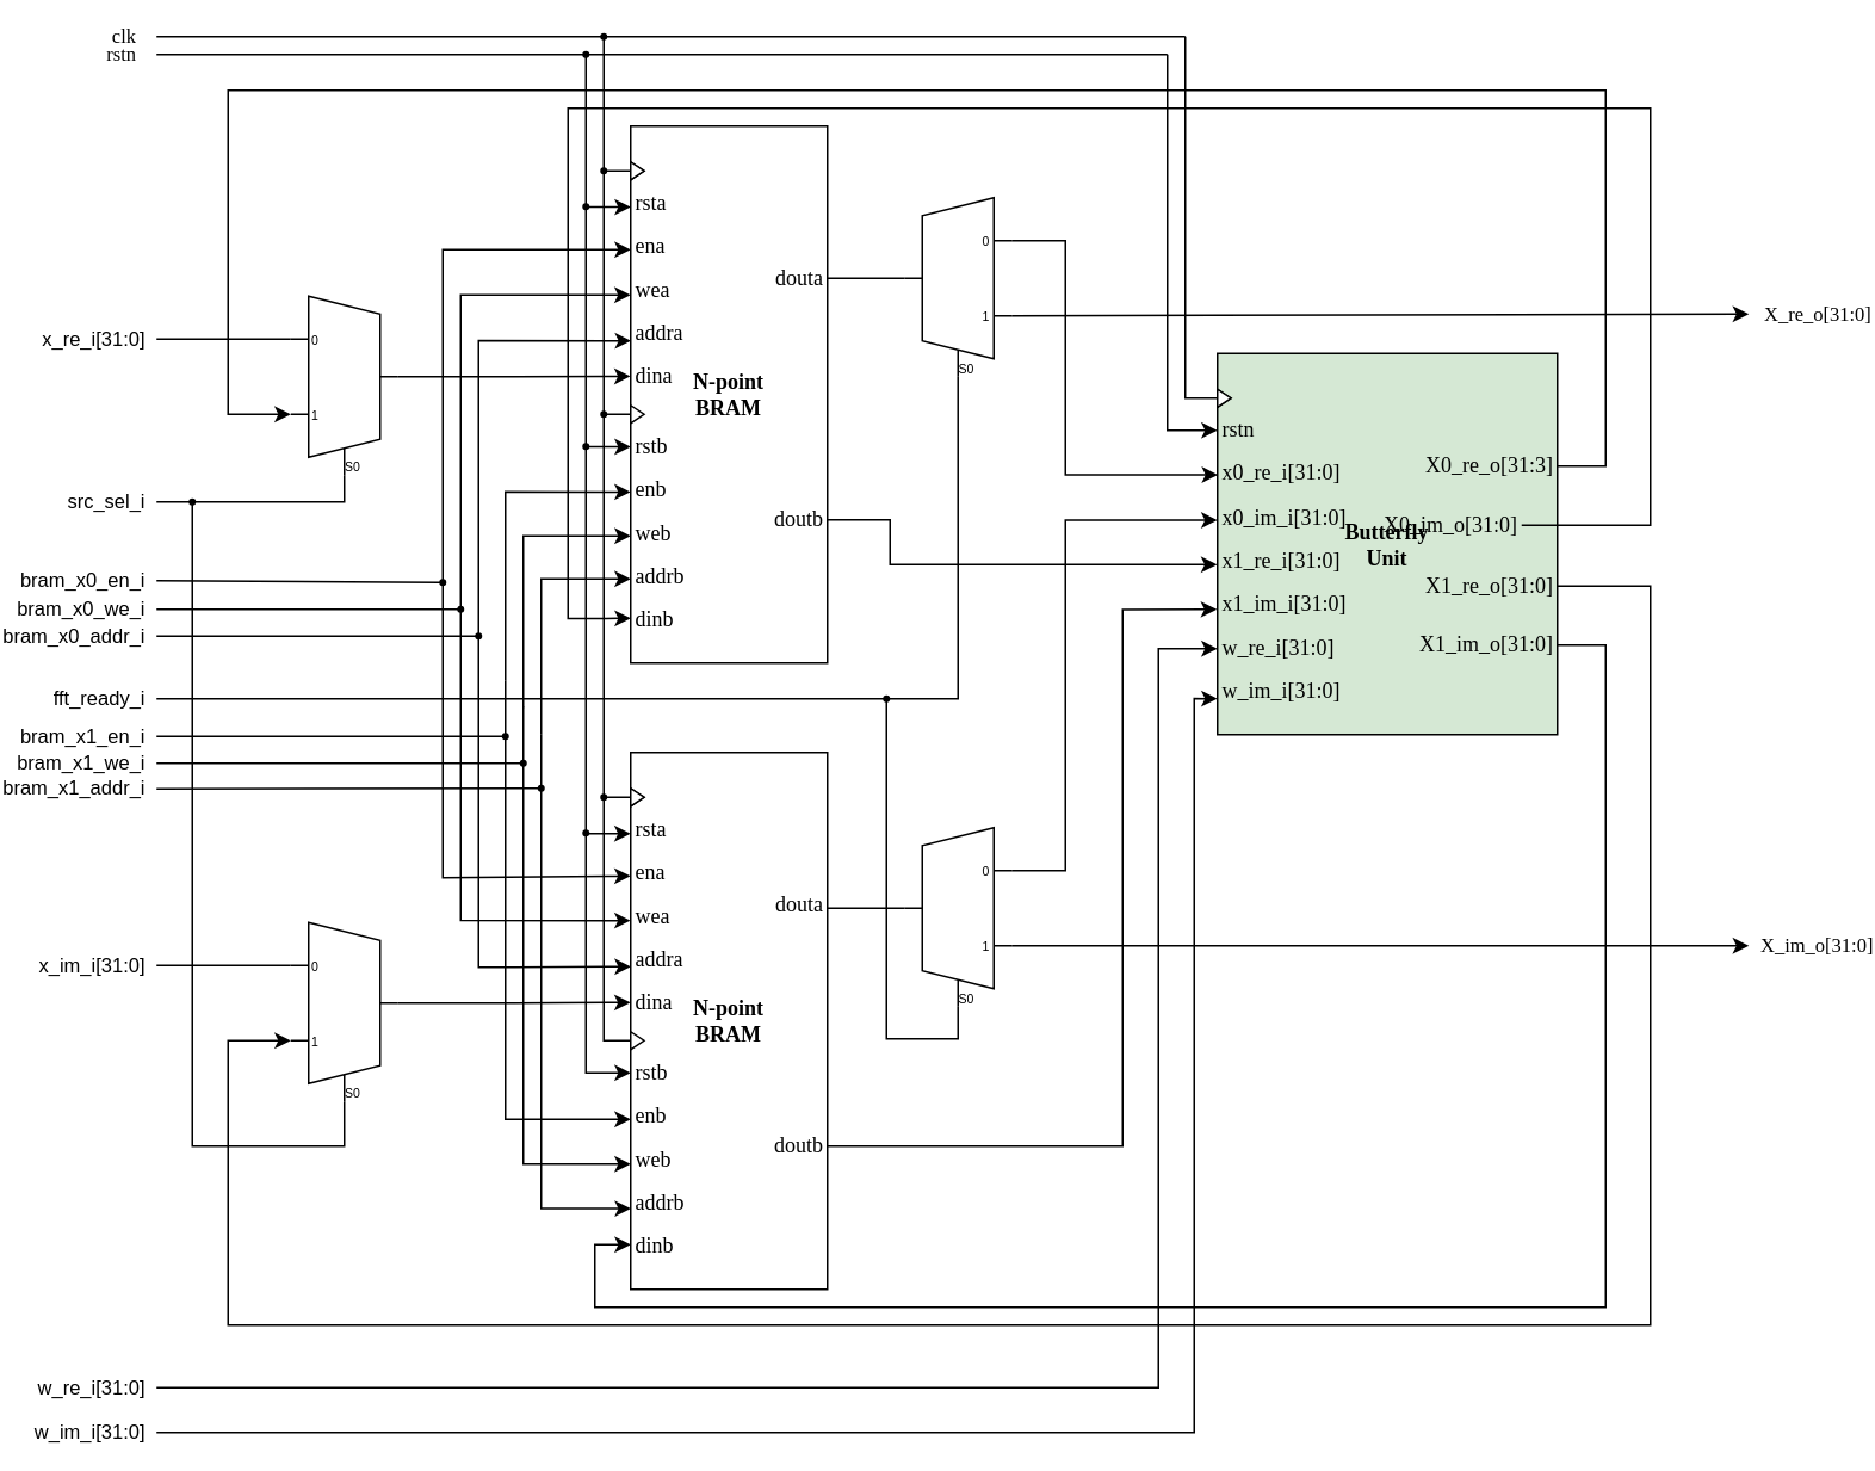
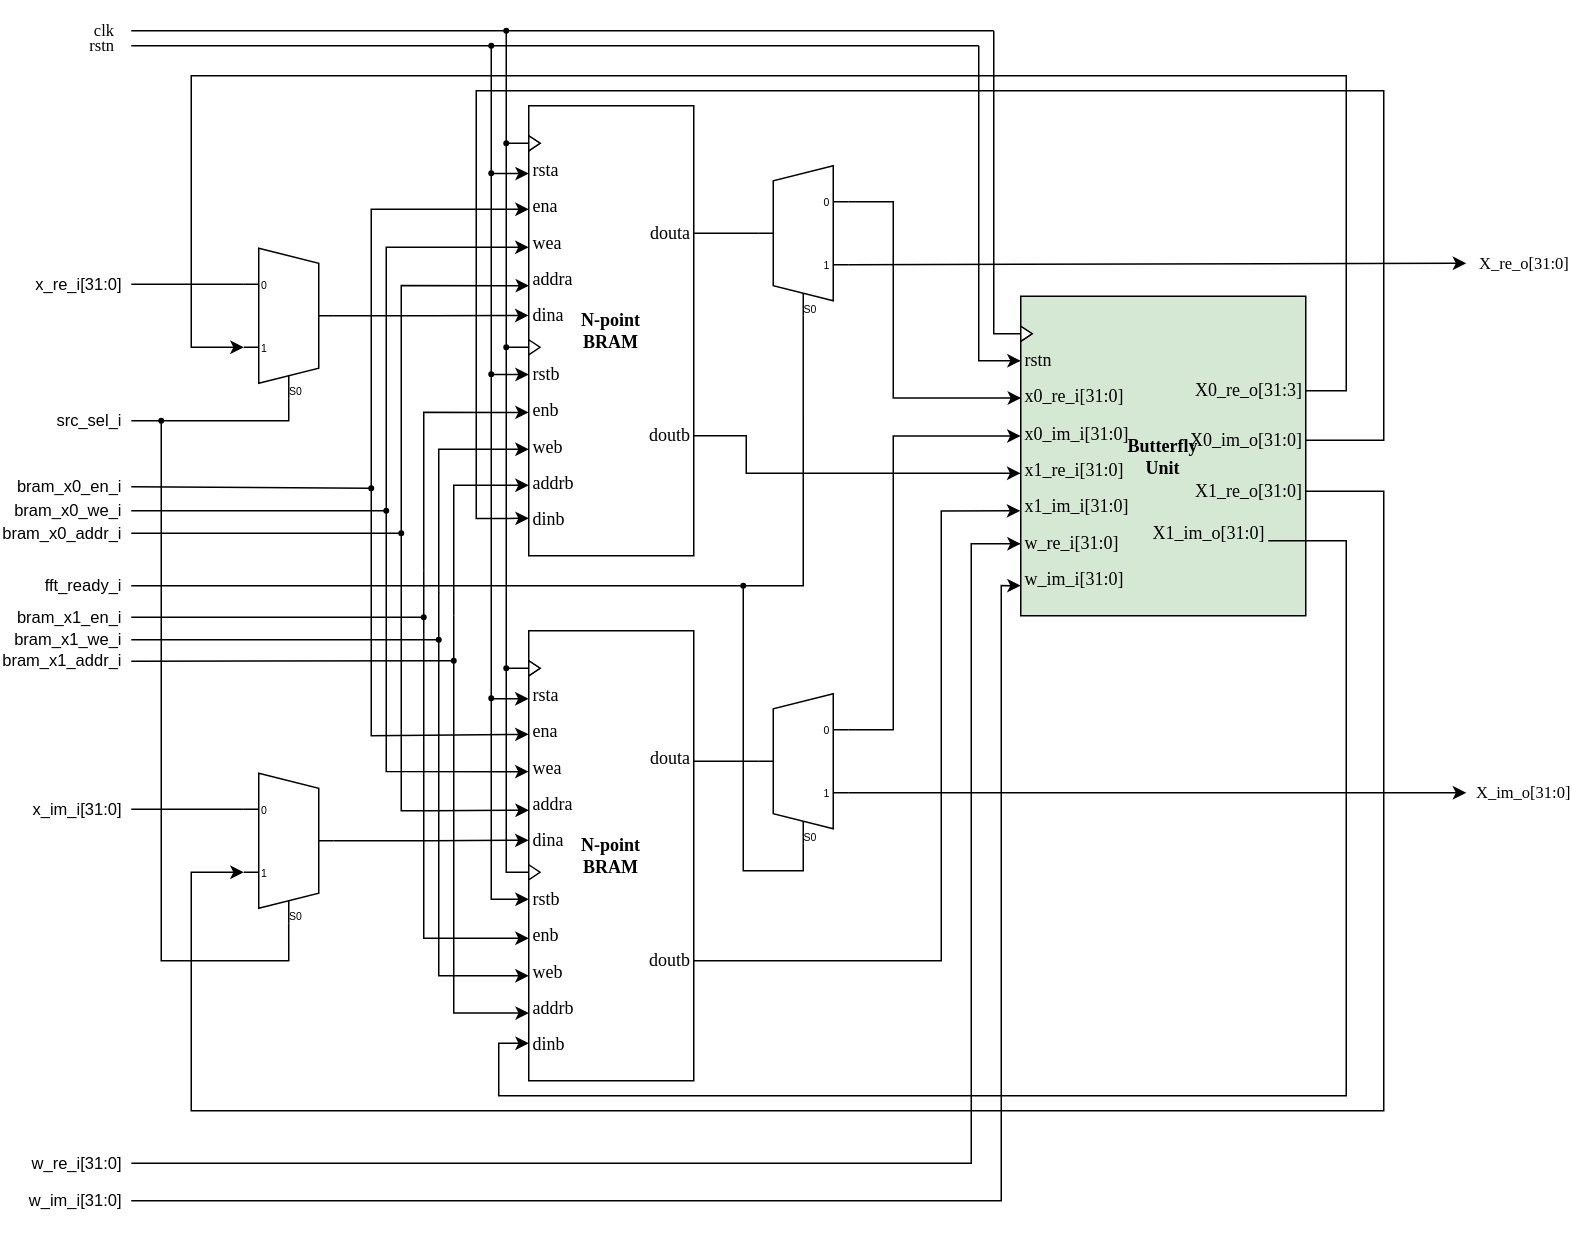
- <mxCell id="104" value="X0_im_o[31:0]" style="text;html=1;align=right;verticalAlign=middle;resizable=0;points=[];autosize=1;strokeColor=none;fillColor=none;fontFamily=NewsGotT;fontSize=12;fontColor=default;spacing=0;spacingRight=3;spacingLeft=-9;spacingBottom=-2;spacingTop=-2;" parent="1" vertex="1"><mxGeometry x="708" y="283" width="75" height="20" as="geometry" /></mxCell>
+ <mxCell id="104" value="X0_im_o[31:0]" style="text;html=1;align=right;verticalAlign=middle;resizable=0;points=[];autosize=1;strokeColor=none;fillColor=none;fontFamily=NewsGotT;fontSize=12;fontColor=default;spacing=0;spacingRight=3;spacingLeft=-9;spacingBottom=-2;spacingTop=-2;" parent="1" vertex="1"><mxGeometry x="728" y="283" width="75" height="20" as="geometry" /></mxCell>
- <mxCell id="103" value="X1_im_o[31:0]" style="text;html=1;align=right;verticalAlign=middle;resizable=0;points=[];autosize=1;strokeColor=none;fillColor=none;fontFamily=NewsGotT;fontSize=12;fontColor=default;spacing=0;spacingRight=3;spacingLeft=-9;spacingBottom=-2;spacingTop=-2;" parent="1" vertex="1"><mxGeometry x="728" y="350" width="75" height="20" as="geometry" /></mxCell>
+ <mxCell id="103" value="X1_im_o[31:0]" style="text;html=1;align=right;verticalAlign=middle;resizable=0;points=[];autosize=1;strokeColor=none;fillColor=none;fontFamily=NewsGotT;fontSize=12;fontColor=default;spacing=0;spacingRight=3;spacingLeft=-9;spacingBottom=-2;spacingTop=-2;" parent="1" vertex="1"><mxGeometry x="703" y="345" width="75" height="20" as="geometry" /></mxCell>
